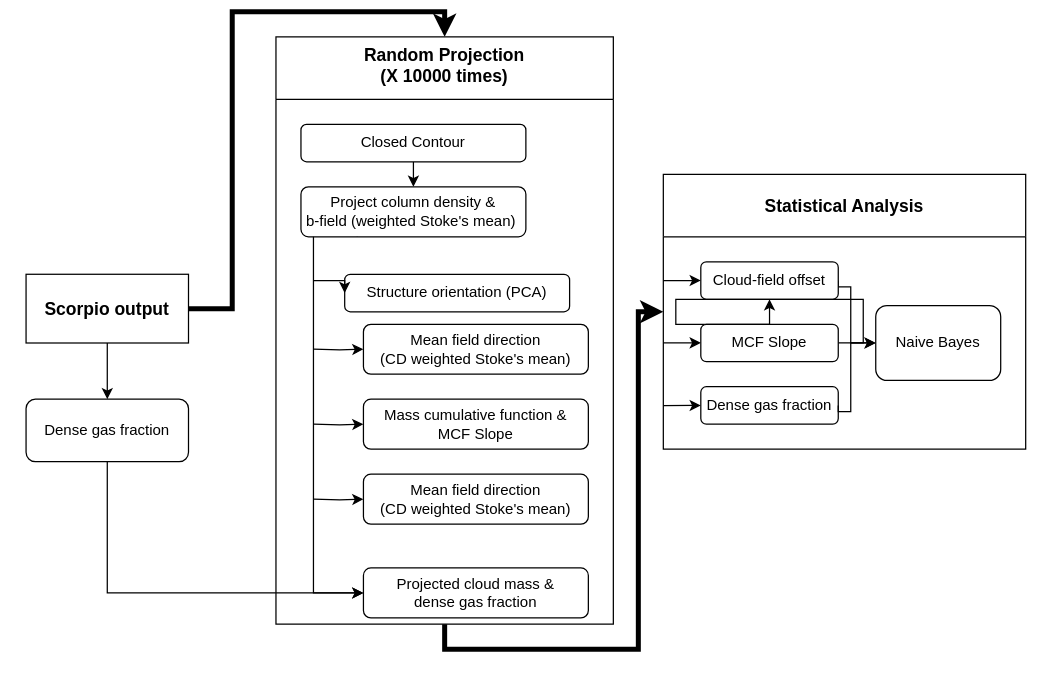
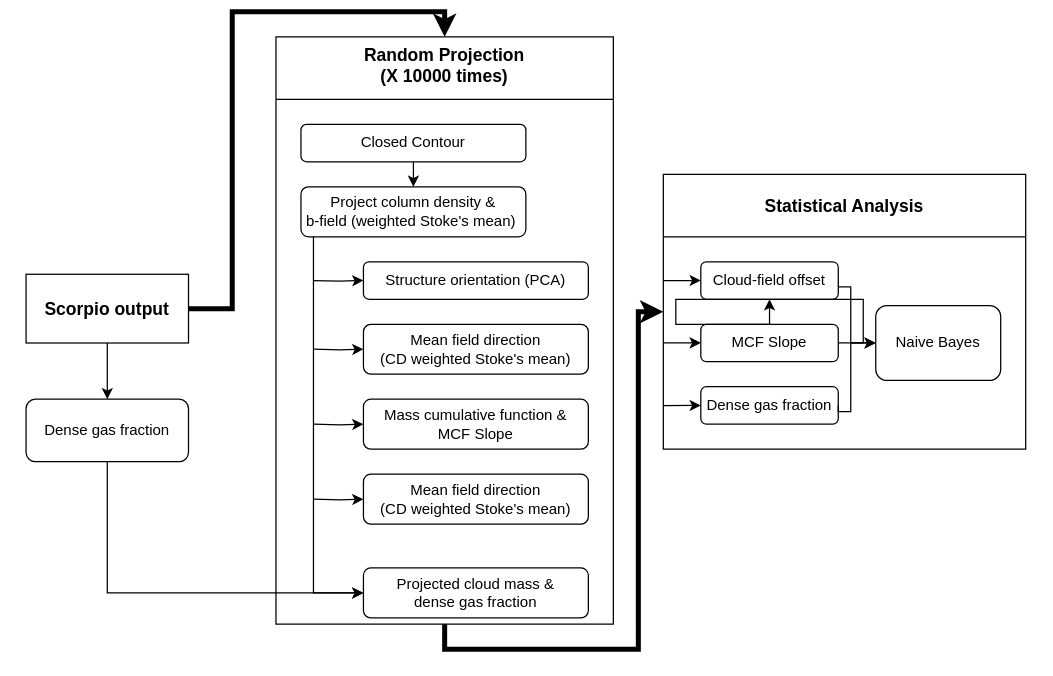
- <mxCell id="11" value="Structure orientation (PCA)" style="rounded=1;whiteSpace=wrap;html=1;labelBackgroundColor=none;flipV=1;" vertex="1" parent="6"><mxGeometry x="55" y="190" width="180" height="30" as="geometry" /></mxCell>
+ <mxCell id="11" value="Structure orientation (PCA)" style="rounded=1;whiteSpace=wrap;html=1;labelBackgroundColor=none;flipV=1;" vertex="1" parent="6"><mxGeometry x="70" y="180" width="180" height="30" as="geometry" /></mxCell>
